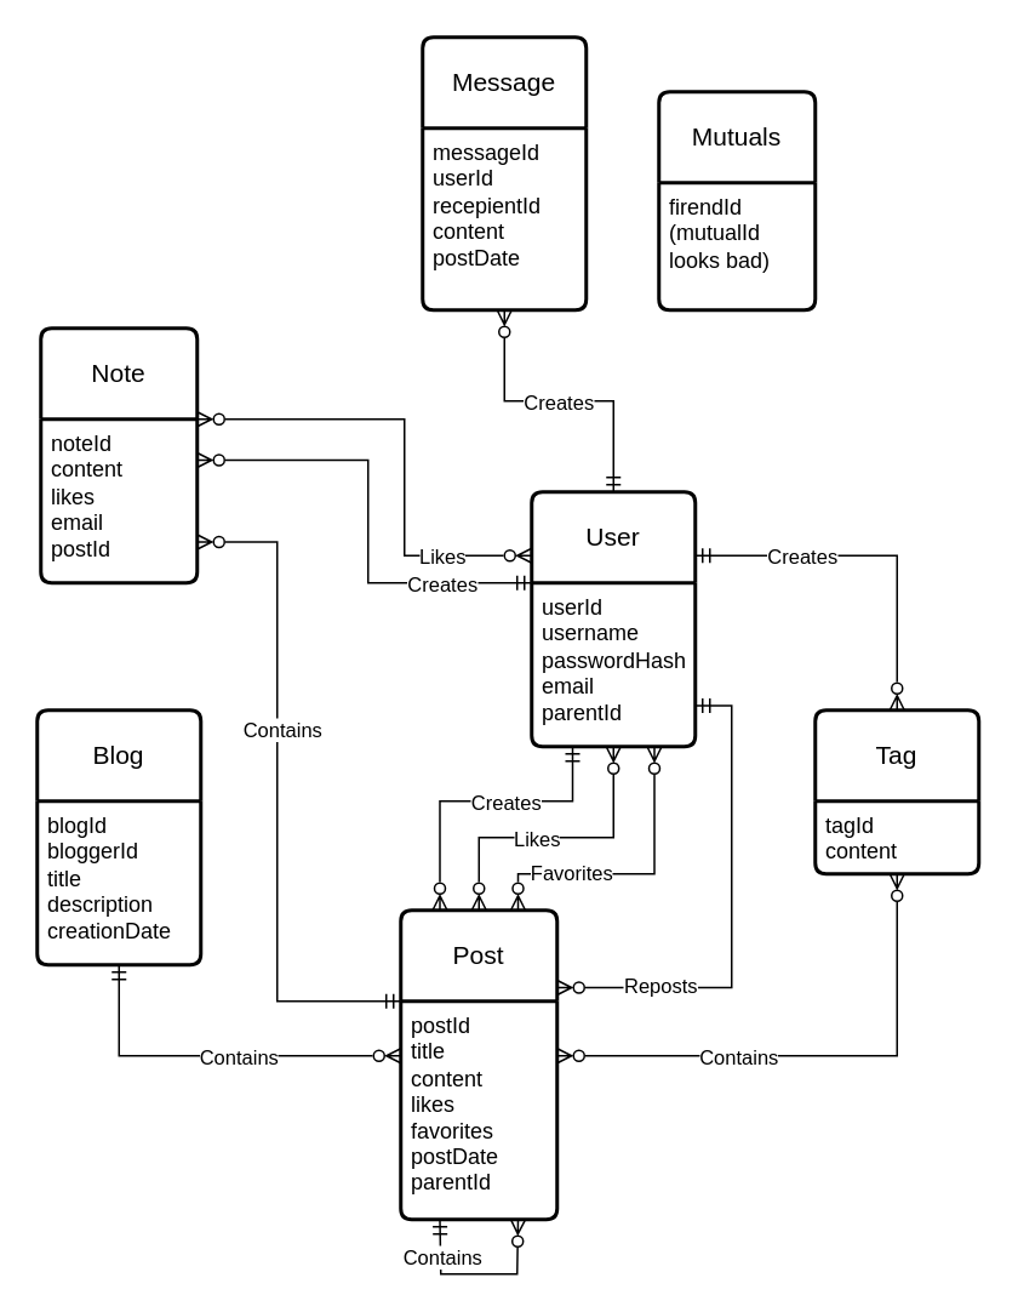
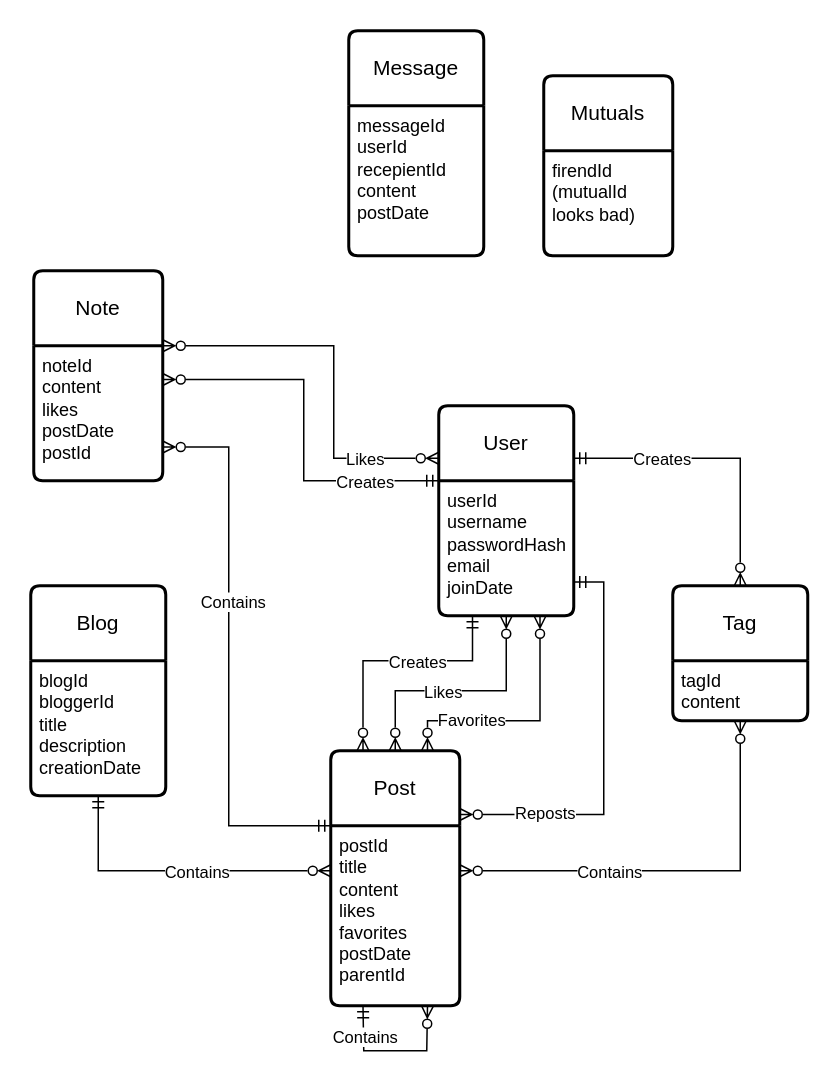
- <mxCell id="15" value="" style="fontSize=12;html=1;endArrow=ERzeroToMany;startArrow=ERmandOne;rounded=0;exitX=0.5;exitY=0;exitDx=0;exitDy=0;entryX=0.5;entryY=1;entryDx=0;entryDy=0;edgeStyle=orthogonalEdgeStyle;endFill=0;" parent="1" source="13" target="12" edge="1"><mxGeometry width="100" height="100" relative="1" as="geometry"><mxPoint x="342" y="250" as="sourcePoint" /><mxPoint x="482" y="150" as="targetPoint" /></mxGeometry></mxCell>
- <mxCell id="16" value="Creates" style="edgeLabel;html=1;align=center;verticalAlign=middle;resizable=0;points=[];" parent="15" vertex="1" connectable="0"><mxGeometry x="0.114" y="-2" relative="1" as="geometry"><mxPoint x="8" y="2" as="offset" /></mxGeometry></mxCell>
- <mxCell id="5" value="&lt;div&gt;noteId&lt;/div&gt;&lt;div&gt;content&lt;/div&gt;&lt;div&gt;likes&lt;/div&gt;&lt;div&gt;email&lt;/div&gt;&lt;div&gt;postId&lt;/div&gt;" style="align=left;strokeColor=none;fillColor=none;spacingLeft=4;fontSize=12;verticalAlign=top;resizable=0;rotatable=0;part=1;html=1;" parent="4" vertex="1"><mxGeometry y="50" width="86" height="90" as="geometry" /></mxCell>
+ <mxCell id="5" value="&lt;div&gt;noteId&lt;/div&gt;&lt;div&gt;content&lt;/div&gt;&lt;div&gt;likes&lt;/div&gt;&lt;div&gt;postDate&lt;/div&gt;&lt;div&gt;postId&lt;/div&gt;" style="align=left;strokeColor=none;fillColor=none;spacingLeft=4;fontSize=12;verticalAlign=top;resizable=0;rotatable=0;part=1;html=1;" parent="4" vertex="1"><mxGeometry y="50" width="86" height="90" as="geometry" /></mxCell>
- <mxCell id="14" value="userId&lt;div&gt;username&lt;/div&gt;&lt;div&gt;passwordHash&lt;/div&gt;&lt;div&gt;email&lt;/div&gt;&lt;div&gt;parentId&lt;/div&gt;" style="align=left;strokeColor=none;fillColor=none;spacingLeft=4;fontSize=12;verticalAlign=top;resizable=0;rotatable=0;part=1;html=1;" parent="13" vertex="1"><mxGeometry y="50" width="90" height="90" as="geometry" /></mxCell>
+ <mxCell id="14" value="userId&lt;div&gt;username&lt;/div&gt;&lt;div&gt;passwordHash&lt;/div&gt;&lt;div&gt;email&lt;/div&gt;&lt;div&gt;joinDate&lt;/div&gt;" style="align=left;strokeColor=none;fillColor=none;spacingLeft=4;fontSize=12;verticalAlign=top;resizable=0;rotatable=0;part=1;html=1;" parent="13" vertex="1"><mxGeometry y="50" width="90" height="90" as="geometry" /></mxCell>
